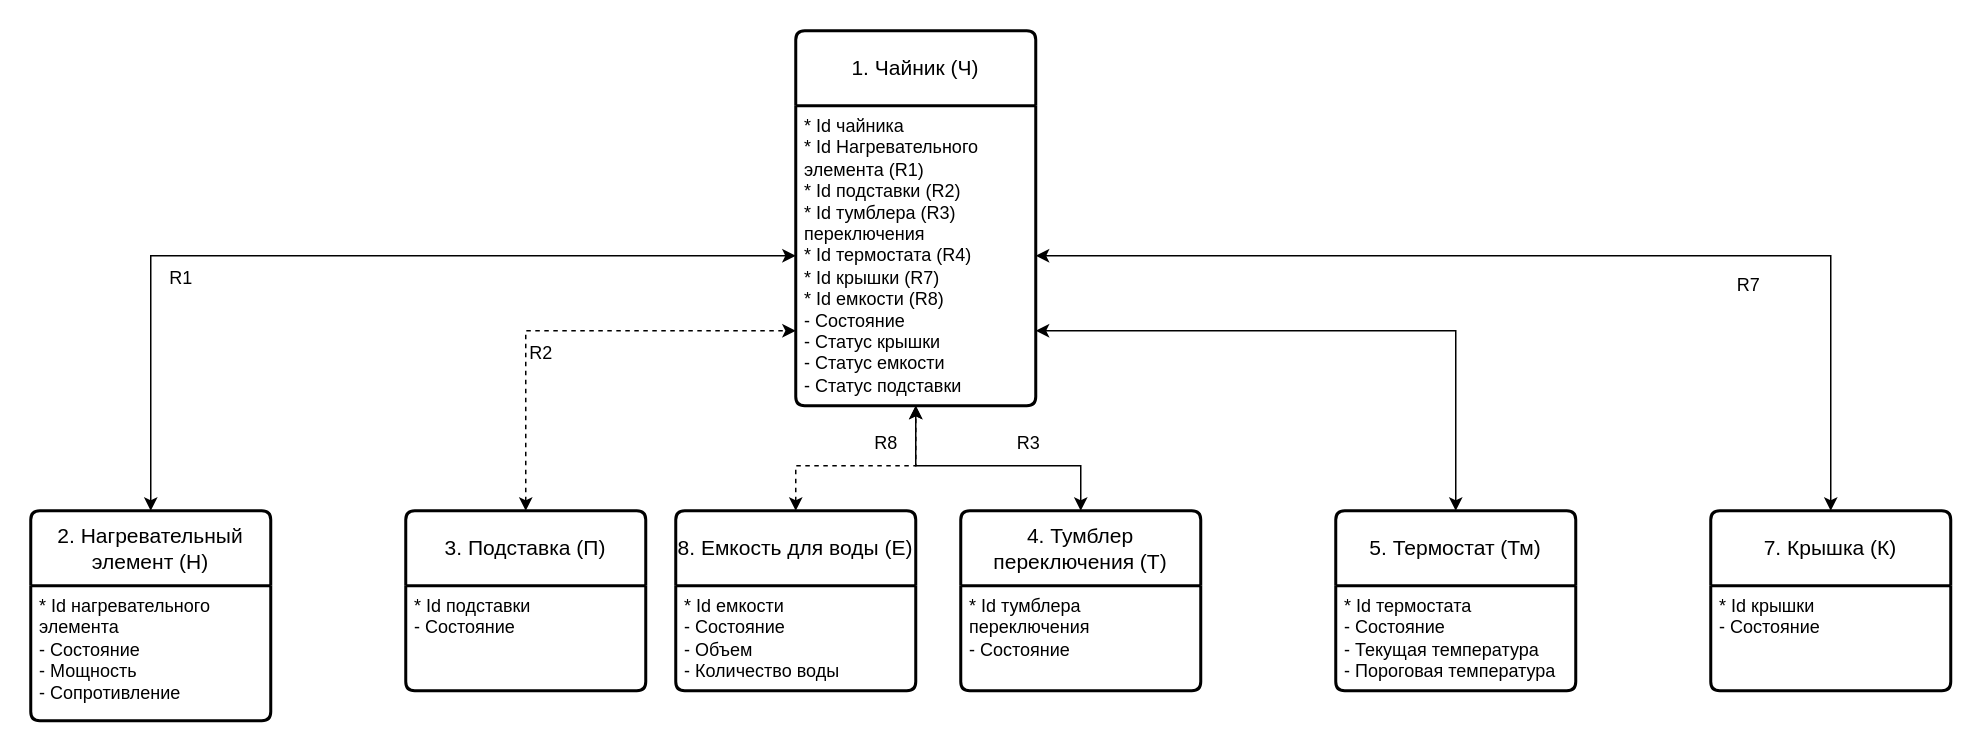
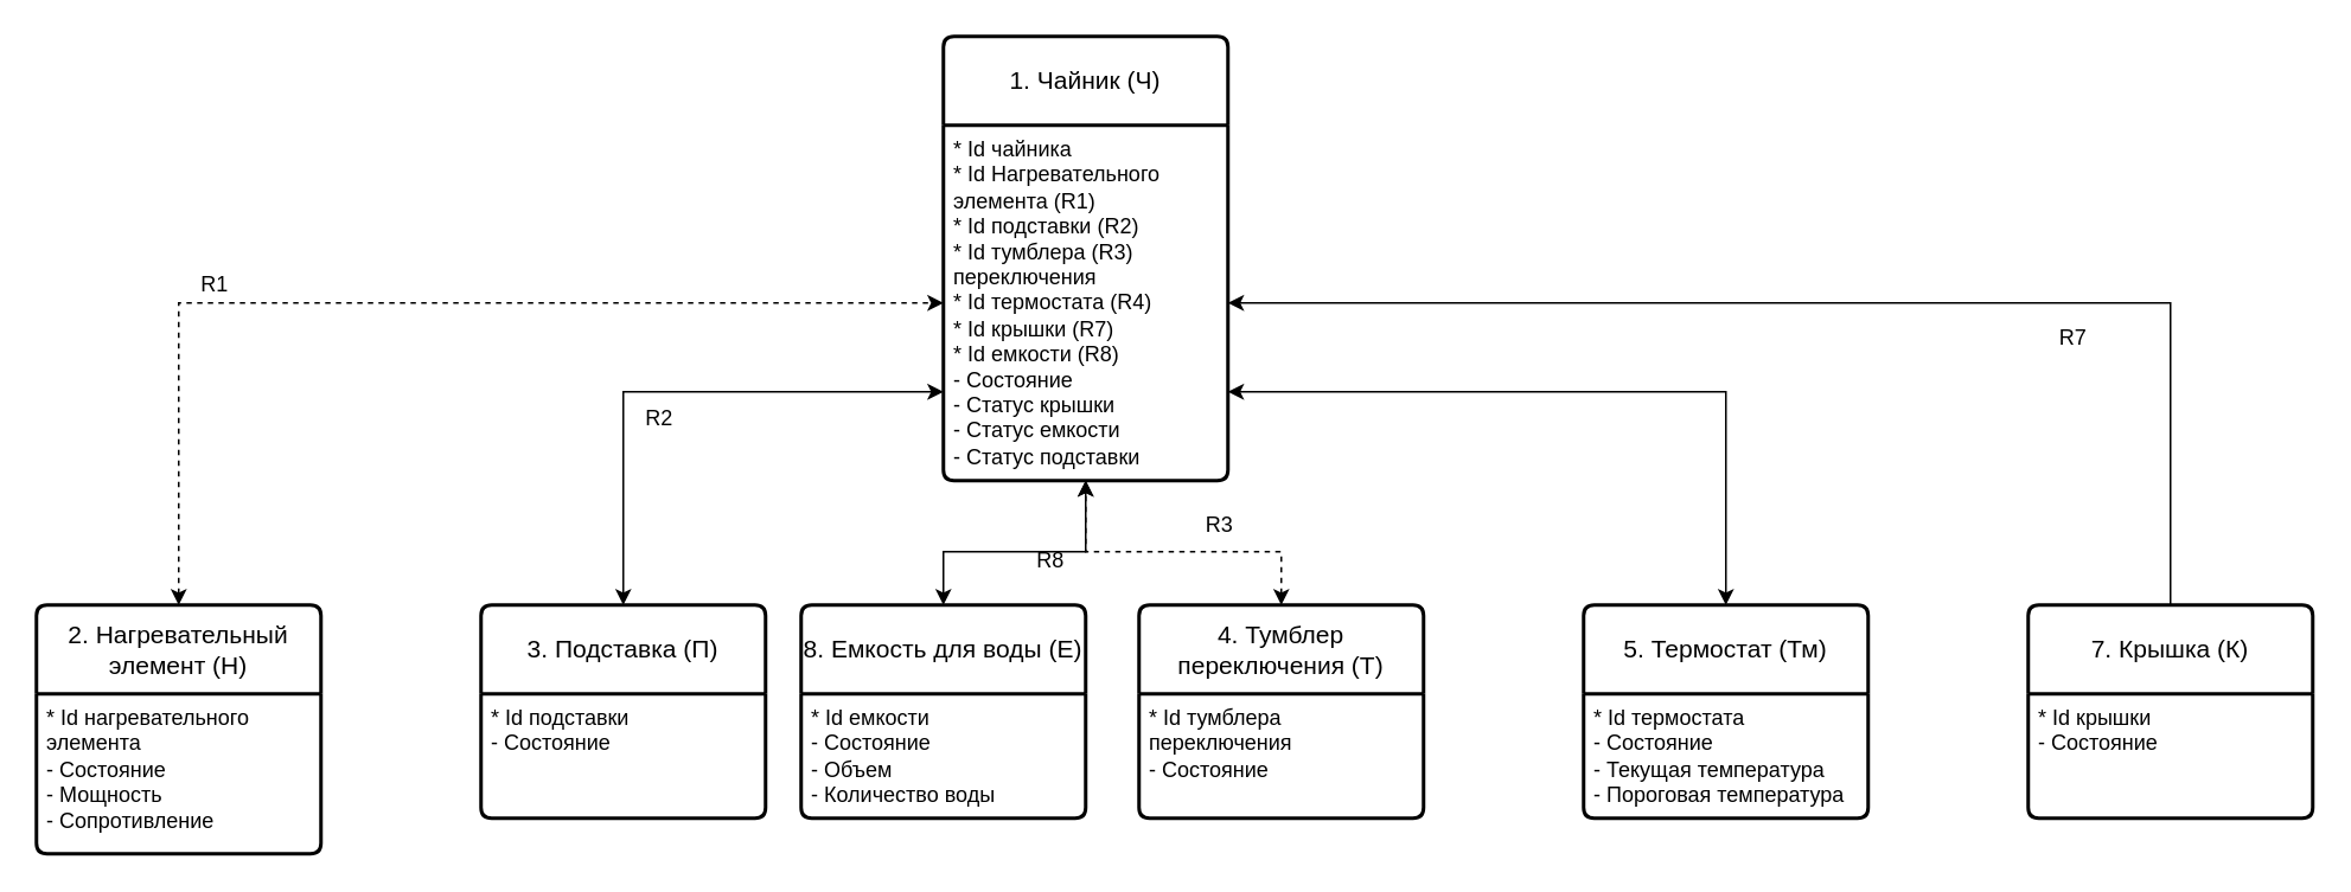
- <mxCell id="15" value="" style="endArrow=classic;startArrow=classic;html=1;rounded=0;exitX=0.5;exitY=0;exitDx=0;exitDy=0;entryX=0;entryY=0.5;entryDx=0;entryDy=0;" parent="1" source="4" target="3" edge="1"><mxGeometry width="50" height="50" relative="1" as="geometry"><mxPoint x="230" y="290" as="sourcePoint" /><mxPoint x="280" y="240" as="targetPoint" /><Array as="points"><mxPoint x="100" y="170" /></Array></mxGeometry></mxCell>
+ <mxCell id="15" value="" style="endArrow=classic;startArrow=classic;html=1;rounded=0;exitX=0.5;exitY=0;exitDx=0;exitDy=0;entryX=0;entryY=0.5;entryDx=0;entryDy=0;dashed=1;" parent="1" source="4" target="3" edge="1"><mxGeometry width="50" height="50" relative="1" as="geometry"><mxPoint x="230" y="290" as="sourcePoint" /><mxPoint x="280" y="240" as="targetPoint" /><Array as="points"><mxPoint x="100" y="170" /></Array></mxGeometry></mxCell>
- <mxCell id="16" value="R1" style="text;html=1;align=center;verticalAlign=middle;resizable=0;points=[];autosize=1;strokeColor=none;fillColor=none;" parent="1" vertex="1"><mxGeometry x="100" y="170" width="40" height="30" as="geometry" /></mxCell>
+ <mxCell id="16" value="R1" style="text;html=1;align=center;verticalAlign=middle;resizable=0;points=[];autosize=1;strokeColor=none;fillColor=none;" parent="1" vertex="1"><mxGeometry x="100" y="145" width="40" height="30" as="geometry" /></mxCell>
- <mxCell id="12" value="" style="endArrow=classic;startArrow=classic;html=1;rounded=0;exitX=0.5;exitY=0;exitDx=0;exitDy=0;entryX=0;entryY=0.75;entryDx=0;entryDy=0;dashed=1;" parent="1" source="8" target="3" edge="1"><mxGeometry width="50" height="50" relative="1" as="geometry"><mxPoint x="480" y="310" as="sourcePoint" /><mxPoint x="530" y="260" as="targetPoint" /><Array as="points"><mxPoint x="350" y="220" /></Array></mxGeometry></mxCell>
+ <mxCell id="12" value="" style="endArrow=classic;startArrow=classic;html=1;rounded=0;exitX=0.5;exitY=0;exitDx=0;exitDy=0;entryX=0;entryY=0.75;entryDx=0;entryDy=0;" parent="1" source="8" target="3" edge="1"><mxGeometry width="50" height="50" relative="1" as="geometry"><mxPoint x="480" y="310" as="sourcePoint" /><mxPoint x="530" y="260" as="targetPoint" /><Array as="points"><mxPoint x="350" y="220" /></Array></mxGeometry></mxCell>
- <mxCell id="17" value="R2" style="text;html=1;align=center;verticalAlign=middle;resizable=0;points=[];autosize=1;strokeColor=none;fillColor=none;" parent="1" vertex="1"><mxGeometry x="340" y="220" width="40" height="30" as="geometry" /></mxCell>
+ <mxCell id="17" value="R2" style="text;html=1;align=center;verticalAlign=middle;resizable=0;points=[];autosize=1;strokeColor=none;fillColor=none;" parent="1" vertex="1"><mxGeometry x="350" y="220" width="40" height="30" as="geometry" /></mxCell>
- <mxCell id="26" value="R8" style="text;html=1;align=center;verticalAlign=middle;resizable=0;points=[];autosize=1;strokeColor=none;fillColor=none;" parent="1" vertex="1"><mxGeometry x="570" y="280" width="40" height="30" as="geometry" /></mxCell>
+ <mxCell id="26" value="R8" style="text;html=1;align=center;verticalAlign=middle;resizable=0;points=[];autosize=1;strokeColor=none;fillColor=none;" parent="1" vertex="1"><mxGeometry x="570" y="300" width="40" height="30" as="geometry" /></mxCell>
- <mxCell id="25" value="" style="endArrow=classic;startArrow=classic;html=1;rounded=0;exitX=0.5;exitY=0;exitDx=0;exitDy=0;entryX=0.5;entryY=1;entryDx=0;entryDy=0;dashed=1;" parent="1" source="23" target="2" edge="1"><mxGeometry width="50" height="50" relative="1" as="geometry"><mxPoint x="540" y="340" as="sourcePoint" /><mxPoint x="590" y="290" as="targetPoint" /><Array as="points"><mxPoint x="530" y="310" /><mxPoint x="610" y="310" /></Array></mxGeometry></mxCell>
+ <mxCell id="25" value="" style="endArrow=classic;startArrow=classic;html=1;rounded=0;exitX=0.5;exitY=0;exitDx=0;exitDy=0;entryX=0.5;entryY=1;entryDx=0;entryDy=0;" parent="1" source="23" target="2" edge="1"><mxGeometry width="50" height="50" relative="1" as="geometry"><mxPoint x="540" y="340" as="sourcePoint" /><mxPoint x="590" y="290" as="targetPoint" /><Array as="points"><mxPoint x="530" y="310" /><mxPoint x="610" y="310" /></Array></mxGeometry></mxCell>
- <mxCell id="13" value="" style="endArrow=classic;startArrow=classic;html=1;rounded=0;exitX=0.5;exitY=0;exitDx=0;exitDy=0;entryX=0.5;entryY=1;entryDx=0;entryDy=0;" parent="1" source="6" target="3" edge="1"><mxGeometry width="50" height="50" relative="1" as="geometry"><mxPoint x="930" y="290" as="sourcePoint" /><mxPoint x="980" y="240" as="targetPoint" /><Array as="points"><mxPoint x="720" y="310" /><mxPoint x="610" y="310" /></Array></mxGeometry></mxCell>
+ <mxCell id="13" value="" style="endArrow=classic;startArrow=classic;html=1;rounded=0;exitX=0.5;exitY=0;exitDx=0;exitDy=0;entryX=0.5;entryY=1;entryDx=0;entryDy=0;dashed=1;" parent="1" source="6" target="3" edge="1"><mxGeometry width="50" height="50" relative="1" as="geometry"><mxPoint x="930" y="290" as="sourcePoint" /><mxPoint x="980" y="240" as="targetPoint" /><Array as="points"><mxPoint x="720" y="310" /><mxPoint x="610" y="310" /></Array></mxGeometry></mxCell>
- <mxCell id="21" value="" style="endArrow=classic;startArrow=classic;html=1;rounded=0;exitX=1;exitY=0.5;exitDx=0;exitDy=0;entryX=0.5;entryY=0;entryDx=0;entryDy=0;" parent="1" source="3" target="19" edge="1"><mxGeometry width="50" height="50" relative="1" as="geometry"><mxPoint x="920" y="340" as="sourcePoint" /><mxPoint x="970" y="290" as="targetPoint" /><Array as="points"><mxPoint x="1220" y="170" /></Array></mxGeometry></mxCell>
+ <mxCell id="21" value="" style="endArrow=none;startArrow=classic;html=1;rounded=0;exitX=1;exitY=0.5;exitDx=0;exitDy=0;entryX=0.5;entryY=0;entryDx=0;entryDy=0;" parent="1" source="3" target="19" edge="1"><mxGeometry width="50" height="50" relative="1" as="geometry"><mxPoint x="920" y="340" as="sourcePoint" /><mxPoint x="970" y="290" as="targetPoint" /><Array as="points"><mxPoint x="1220" y="170" /></Array></mxGeometry></mxCell>
